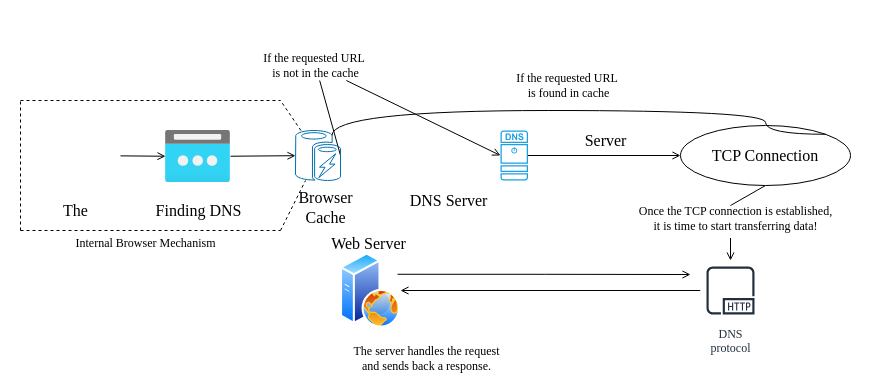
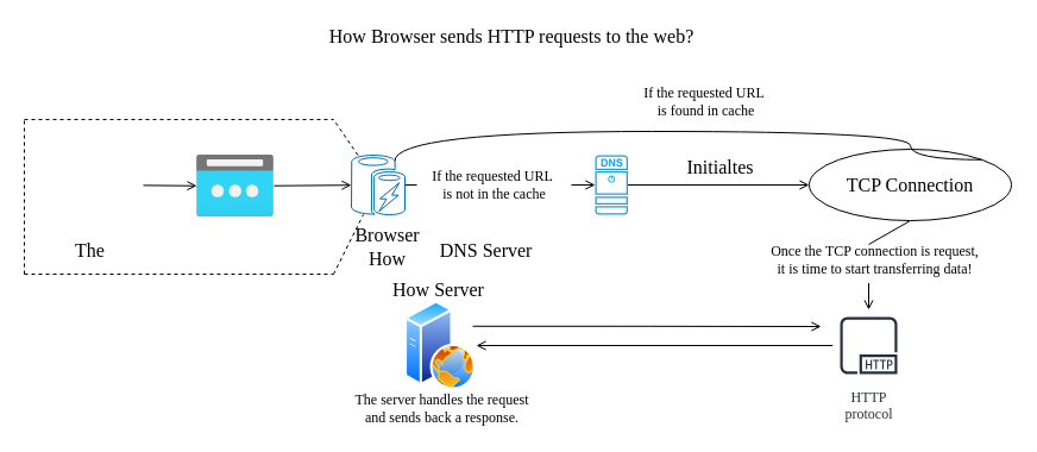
+ <mxCell id="4" value="How Browser sends HTTP requests to the web?" style="text;html=1;strokeColor=none;fillColor=none;align=center;verticalAlign=middle;whiteSpace=wrap;rounded=0;fontSize=16;fontStyle=0;fontFamily=Bernina Sans Offc;" parent="1" vertex="1"><mxGeometry x="200" y="20" width="460" height="20" as="geometry" /></mxCell>
- <mxCell id="20" value="&lt;div style=&quot;font-size: 12px;&quot;&gt;If the requested URL&amp;nbsp;&lt;/div&gt;&lt;div style=&quot;font-size: 12px;&quot;&gt;is not in the cache&lt;/div&gt;" style="text;html=1;align=center;verticalAlign=middle;resizable=0;points=[];autosize=1;strokeColor=none;fontSize=12;fontFamily=Bernina Sans Offc;" parent="1" vertex="1"><mxGeometry x="250" y="50" width="130" height="30" as="geometry" /></mxCell>
+ <mxCell id="20" value="&lt;div style=&quot;font-size: 12px;&quot;&gt;If the requested URL&amp;nbsp;&lt;/div&gt;&lt;div style=&quot;font-size: 12px;&quot;&gt;is not in the cache&lt;/div&gt;" style="text;html=1;align=center;verticalAlign=middle;resizable=0;points=[];autosize=1;strokeColor=none;fontSize=12;fontFamily=Bernina Sans Offc;" parent="1" vertex="1"><mxGeometry x="350" y="140" width="130" height="30" as="geometry" /></mxCell>
- <mxCell id="35" value="&lt;div&gt;If the requested URL&amp;nbsp;&lt;/div&gt;&lt;div&gt;is found in cache&lt;/div&gt;" style="text;html=1;align=center;verticalAlign=middle;resizable=0;points=[];autosize=1;strokeColor=none;fontSize=12;fontFamily=Bernina Sans Offc;" parent="1" vertex="1"><mxGeometry x="502.5" y="70" width="130" height="30" as="geometry" /></mxCell>
+ <mxCell id="35" value="&lt;div&gt;If the requested URL&amp;nbsp;&lt;/div&gt;&lt;div&gt;is found in cache&lt;/div&gt;" style="text;html=1;align=center;verticalAlign=middle;resizable=0;points=[];autosize=1;strokeColor=none;fontSize=12;fontFamily=Bernina Sans Offc;" parent="1" vertex="1"><mxGeometry x="527.5" y="70" width="130" height="30" as="geometry" /></mxCell>
- <mxCell id="12" value="Server" style="text;html=1;align=center;verticalAlign=middle;resizable=0;points=[];autosize=1;strokeColor=none;fontSize=16;fontFamily=Caveat;" parent="1" vertex="1"><mxGeometry x="570" y="130" width="70" height="20" as="geometry" /></mxCell>
+ <mxCell id="12" value="Initialtes" style="text;html=1;align=center;verticalAlign=middle;resizable=0;points=[];autosize=1;strokeColor=none;fontSize=16;fontFamily=Caveat;" parent="1" vertex="1"><mxGeometry x="570" y="130" width="70" height="20" as="geometry" /></mxCell>
- <mxCell id="7" value="DNS Server" style="text;html=1;align=center;verticalAlign=middle;resizable=0;points=[];autosize=1;strokeColor=none;fontSize=16;fontFamily=Caveat;fontSource=https%3A%2F%2Ffonts.googleapis.com%2Fcss%3Ffamily%3DCaveat;" parent="1" vertex="1"><mxGeometry x="407.5" y="190" width="80" height="20" as="geometry" /></mxCell>
+ <mxCell id="7" value="DNS Server" style="text;html=1;align=center;verticalAlign=middle;resizable=0;points=[];autosize=1;strokeColor=none;fontSize=16;fontFamily=Caveat;fontSource=https%3A%2F%2Ffonts.googleapis.com%2Fcss%3Ffamily%3DCaveat;" parent="1" vertex="1"><mxGeometry x="367.5" y="200" width="80" height="20" as="geometry" /></mxCell>
- <mxCell id="6" value="&lt;font face=&quot;Caveat&quot; data-font-src=&quot;https://fonts.googleapis.com/css?family=Caveat&quot;&gt;Browser &lt;br&gt;Cache&lt;/font&gt;" style="text;html=1;align=center;verticalAlign=middle;resizable=0;points=[];autosize=1;strokeColor=none;fontSize=16;fontFamily=Tahoma;" parent="1" vertex="1"><mxGeometry x="295" y="182" width="60" height="50" as="geometry" /></mxCell>
+ <mxCell id="6" value="&lt;font face=&quot;Caveat&quot; data-font-src=&quot;https://fonts.googleapis.com/css?family=Caveat&quot;&gt;Browser &lt;br&gt;How&lt;/font&gt;" style="text;html=1;align=center;verticalAlign=middle;resizable=0;points=[];autosize=1;strokeColor=none;fontSize=16;fontFamily=Tahoma;" parent="1" vertex="1"><mxGeometry x="295" y="182" width="60" height="50" as="geometry" /></mxCell>
- <mxCell id="34" value="&lt;font face=&quot;Caveat&quot; data-font-src=&quot;https://fonts.googleapis.com/css?family=Caveat&quot; style=&quot;font-size: 16px&quot;&gt;Finding DNS&lt;/font&gt;" style="text;html=1;align=center;verticalAlign=middle;resizable=0;points=[];autosize=1;strokeColor=none;fontSize=12;fontFamily=Bernina Sans Offc;" parent="1" vertex="1"><mxGeometry x="152.5" y="200" width="90" height="20" as="geometry" /></mxCell>
- <mxCell id="22" value="&lt;div&gt;Once the TCP connection is established,&lt;/div&gt;&lt;div&gt;it is time to start transferring data!&lt;/div&gt;" style="text;html=1;align=center;verticalAlign=middle;resizable=0;points=[];autosize=1;strokeColor=none;fontSize=12;fontFamily=Bernina Sans Offc;" parent="1" vertex="1"><mxGeometry x="620" y="202.5" width="230" height="30" as="geometry" /></mxCell>
+ <mxCell id="22" value="&lt;div&gt;Once the TCP connection is request,&lt;/div&gt;&lt;div&gt;it is time to start transferring data!&lt;/div&gt;" style="text;html=1;align=center;verticalAlign=middle;resizable=0;points=[];autosize=1;strokeColor=none;fontSize=12;fontFamily=Bernina Sans Offc;" parent="1" vertex="1"><mxGeometry x="620" y="202.5" width="230" height="30" as="geometry" /></mxCell>
- <mxCell id="27" value="&lt;font style=&quot;font-size: 12px&quot;&gt;Internal Browser Mechanism&lt;/font&gt;" style="text;html=1;align=center;verticalAlign=middle;resizable=0;points=[];autosize=1;strokeColor=none;fontSize=12;fontFamily=Bernina Sans Offc;fontStyle=0" parent="1" vertex="1"><mxGeometry x="60" y="232.5" width="170" height="20" as="geometry" /></mxCell>
- <mxCell id="18" value="Web Server" style="text;html=1;align=center;verticalAlign=middle;resizable=0;points=[];autosize=1;strokeColor=none;fontSize=16;fontFamily=Caveat;fontSource=https%3A%2F%2Ffonts.googleapis.com%2Fcss%3Ffamily%3DCaveat;" parent="1" vertex="1"><mxGeometry x="327.5" y="232.5" width="80" height="20" as="geometry" /></mxCell>
+ <mxCell id="18" value="How Server" style="text;html=1;align=center;verticalAlign=middle;resizable=0;points=[];autosize=1;strokeColor=none;fontSize=16;fontFamily=Caveat;fontSource=https%3A%2F%2Ffonts.googleapis.com%2Fcss%3Ffamily%3DCaveat;" parent="1" vertex="1"><mxGeometry x="327.5" y="232.5" width="80" height="20" as="geometry" /></mxCell>
- <mxCell id="14" value="DNS&#10;protocol" style="outlineConnect=0;fontColor=#232F3E;gradientColor=none;strokeColor=#232F3E;fillColor=#ffffff;dashed=0;verticalLabelPosition=bottom;verticalAlign=top;align=center;html=1;fontSize=12;fontStyle=0;aspect=fixed;shape=mxgraph.aws4.resourceIcon;resIcon=mxgraph.aws4.http_protocol;sketch=0;fontFamily=Caveat;fontSource=https%3A%2F%2Ffonts.googleapis.com%2Fcss%3Ffamily%3DCaveat;" parent="1" vertex="1"><mxGeometry x="700" y="260" width="60" height="60" as="geometry" /></mxCell>
+ <mxCell id="14" value="HTTP&#10;protocol" style="outlineConnect=0;fontColor=#232F3E;gradientColor=none;strokeColor=#232F3E;fillColor=#ffffff;dashed=0;verticalLabelPosition=bottom;verticalAlign=top;align=center;html=1;fontSize=12;fontStyle=0;aspect=fixed;shape=mxgraph.aws4.resourceIcon;resIcon=mxgraph.aws4.http_protocol;sketch=0;fontFamily=Caveat;fontSource=https%3A%2F%2Ffonts.googleapis.com%2Fcss%3Ffamily%3DCaveat;" parent="1" vertex="1"><mxGeometry x="700" y="260" width="60" height="60" as="geometry" /></mxCell>
- <mxCell id="17" value="&lt;div style=&quot;font-size: 12px;&quot;&gt;The server handles the request&lt;/div&gt;&lt;div style=&quot;font-size: 12px;&quot;&gt;and sends back a response.&lt;/div&gt;" style="text;html=1;align=center;verticalAlign=middle;resizable=0;points=[];autosize=1;strokeColor=none;fontSize=12;fontFamily=Bernina Sans Offc;" parent="1" vertex="1"><mxGeometry x="336.25" y="342.5" width="180" height="30" as="geometry" /></mxCell>
+ <mxCell id="17" value="&lt;div style=&quot;font-size: 12px;&quot;&gt;The server handles the request&lt;/div&gt;&lt;div style=&quot;font-size: 12px;&quot;&gt;and sends back a response.&lt;/div&gt;" style="text;html=1;align=center;verticalAlign=middle;resizable=0;points=[];autosize=1;strokeColor=none;fontSize=12;fontFamily=Bernina Sans Offc;" parent="1" vertex="1"><mxGeometry x="281.25" y="327.5" width="180" height="30" as="geometry" /></mxCell>
